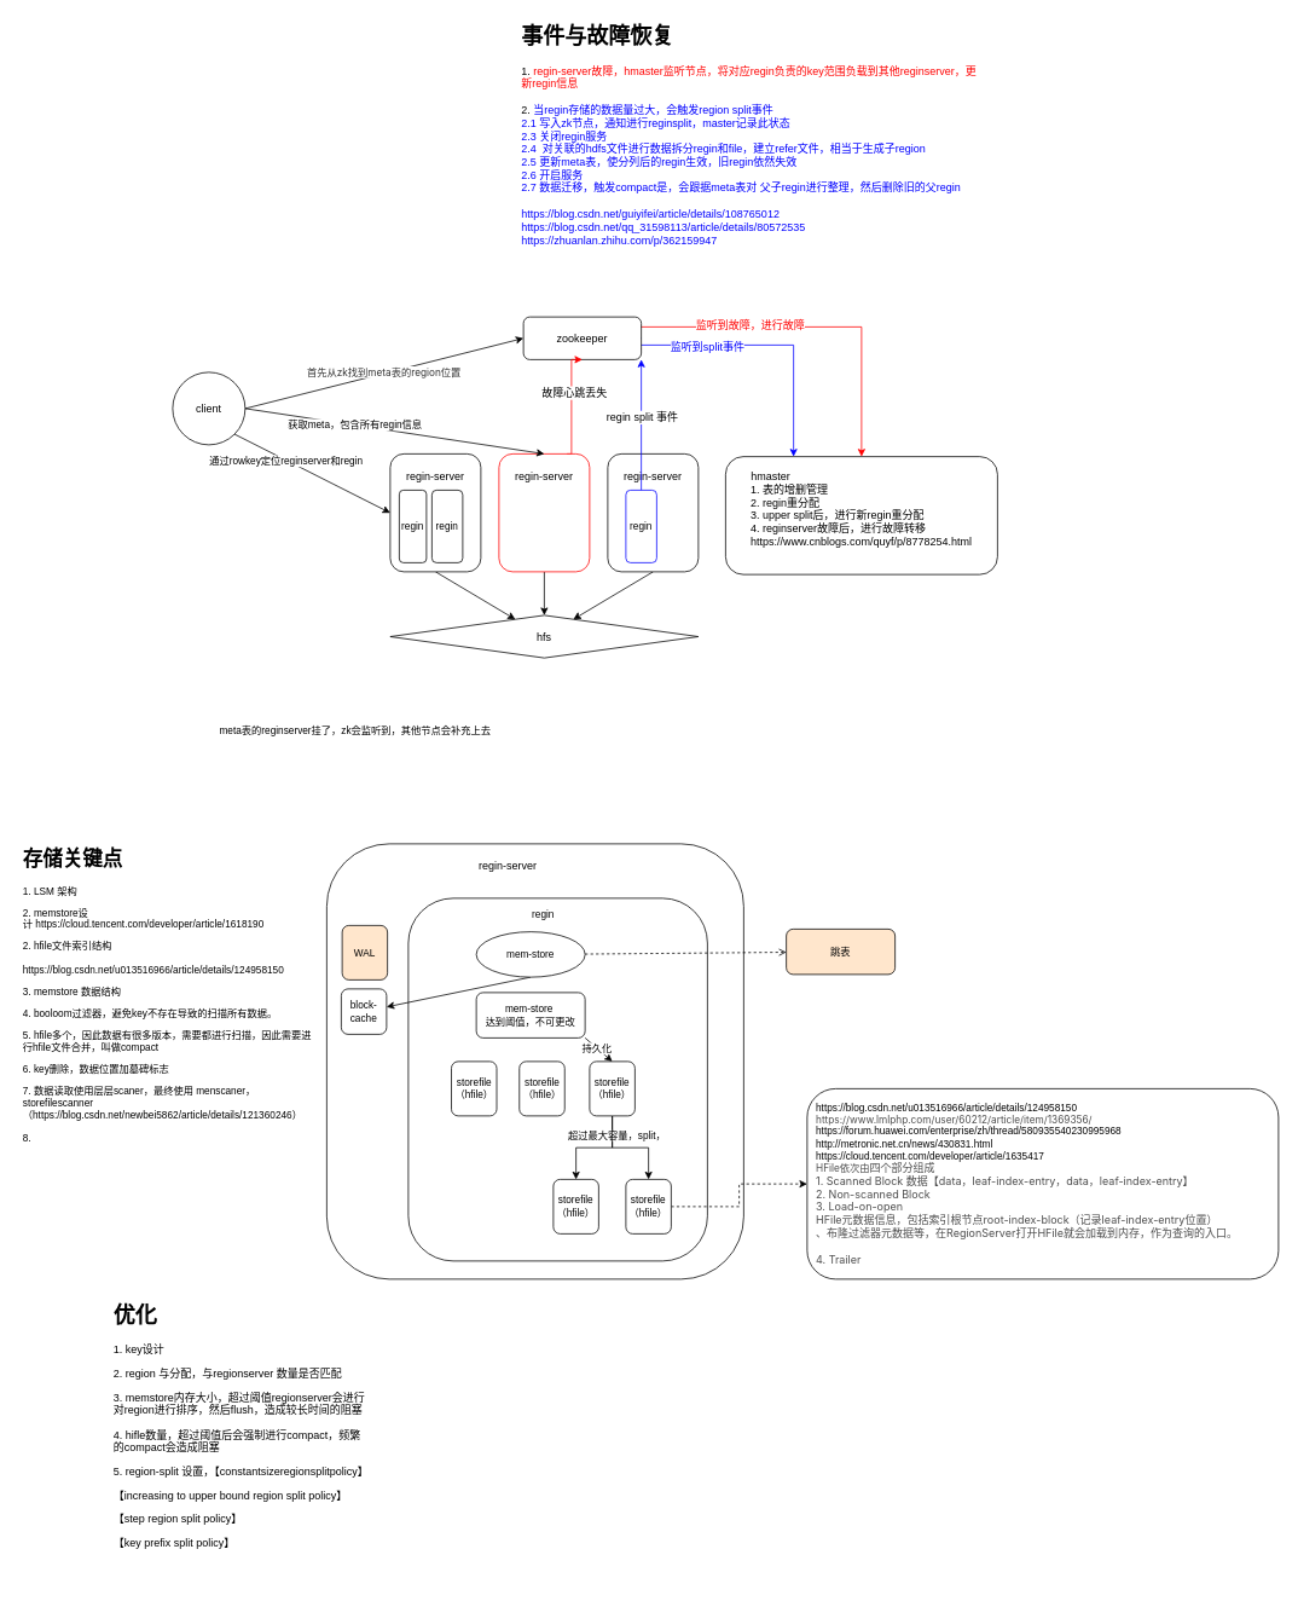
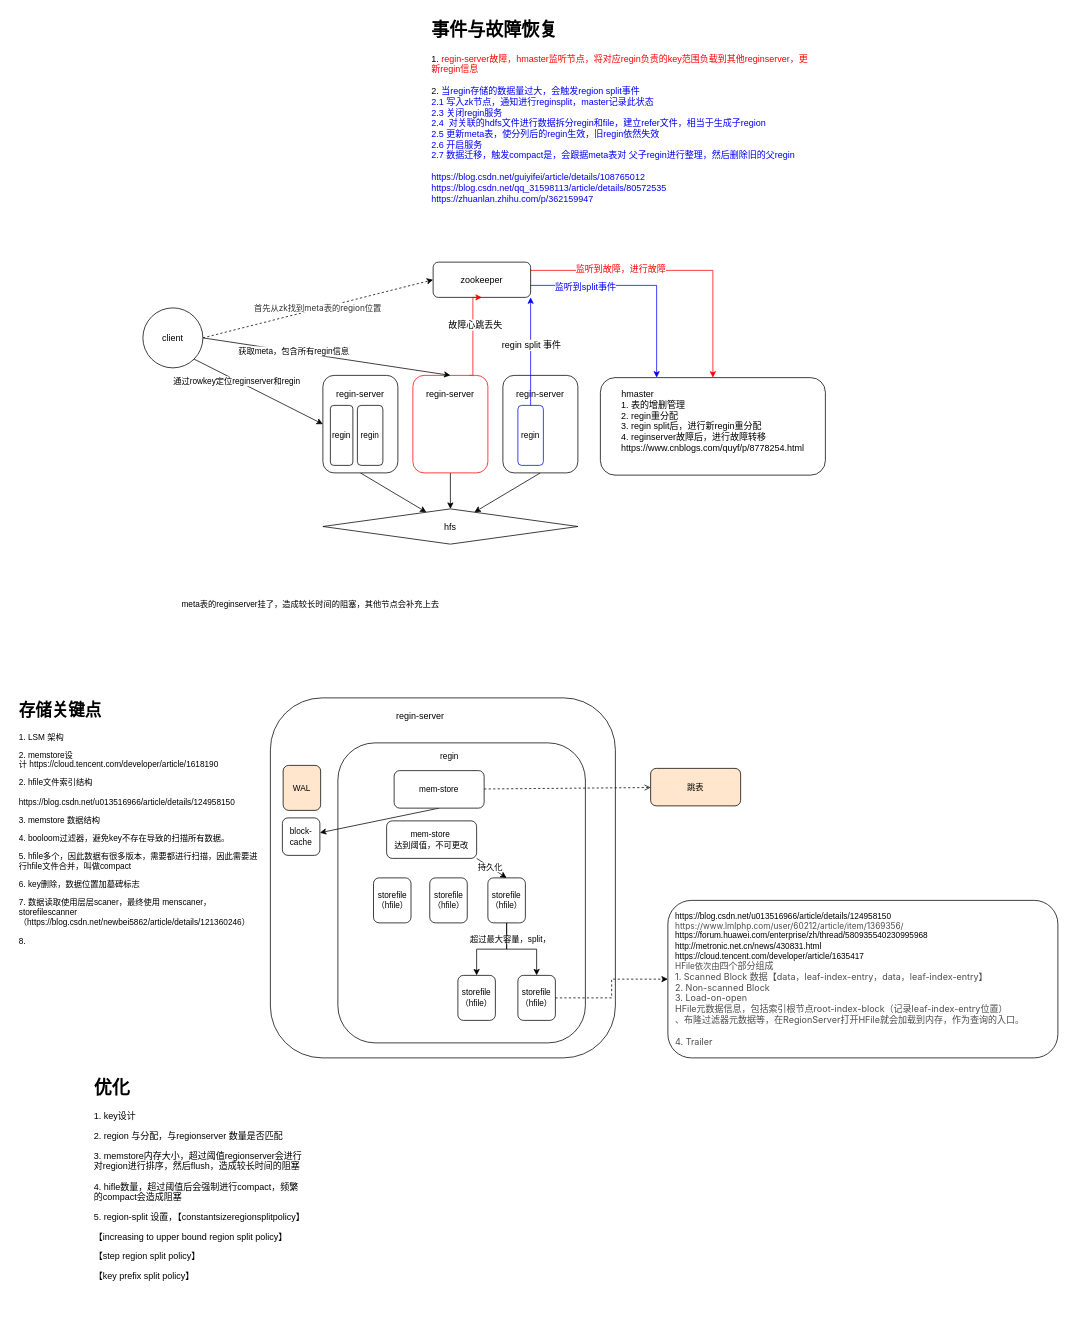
- <mxCell id="21" style="rounded=0;orthogonalLoop=1;jettySize=auto;html=1;exitX=1;exitY=0.5;exitDx=0;exitDy=0;entryX=0;entryY=0.5;entryDx=0;entryDy=0;" parent="1" source="27" target="6" edge="1"><mxGeometry relative="1" as="geometry" /></mxCell>
+ <mxCell id="21" style="rounded=0;orthogonalLoop=1;jettySize=auto;html=1;exitX=1;exitY=0.5;exitDx=0;exitDy=0;entryX=0;entryY=0.5;entryDx=0;entryDy=0;dashed=1;" parent="1" source="27" target="6" edge="1"><mxGeometry relative="1" as="geometry" /></mxCell>
- <mxCell id="19" value="&lt;div style=&quot;text-align: left;&quot;&gt;1. 表的增删管理&lt;/div&gt;&lt;div style=&quot;text-align: left;&quot;&gt;2. regin重分配&lt;/div&gt;&lt;div style=&quot;text-align: left;&quot;&gt;3. upper split后，进行新regin重分配&lt;/div&gt;&lt;div style=&quot;text-align: left;&quot;&gt;4. reginserver故障后，进行故障转移&lt;/div&gt;&lt;div style=&quot;text-align: left;&quot;&gt;https://www.cnblogs.com/quyf/p/8778254.html&lt;br&gt;&lt;/div&gt;" style="rounded=1;whiteSpace=wrap;html=1;" parent="1" vertex="1"><mxGeometry x="800" y="503" width="300" height="130" as="geometry" /></mxCell>
+ <mxCell id="19" value="&lt;div style=&quot;text-align: left;&quot;&gt;1. 表的增删管理&lt;/div&gt;&lt;div style=&quot;text-align: left;&quot;&gt;2. regin重分配&lt;/div&gt;&lt;div style=&quot;text-align: left;&quot;&gt;3. regin split后，进行新regin重分配&lt;/div&gt;&lt;div style=&quot;text-align: left;&quot;&gt;4. reginserver故障后，进行故障转移&lt;/div&gt;&lt;div style=&quot;text-align: left;&quot;&gt;https://www.cnblogs.com/quyf/p/8778254.html&lt;br&gt;&lt;/div&gt;" style="rounded=1;whiteSpace=wrap;html=1;" parent="1" vertex="1"><mxGeometry x="800" y="503" width="300" height="130" as="geometry" /></mxCell>
- <mxCell id="28" value="&lt;div style=&quot;&quot;&gt;&lt;div style=&quot;&quot;&gt;&lt;div style=&quot;&quot;&gt;&lt;div style=&quot;&quot;&gt;&lt;div style=&quot;&quot;&gt;&lt;div style=&quot;&quot;&gt;&lt;div style=&quot;&quot;&gt;&lt;div style=&quot;&quot;&gt;&lt;div style=&quot;&quot;&gt;&lt;div style=&quot;&quot;&gt;&lt;div style=&quot;&quot;&gt;&lt;div style=&quot;&quot;&gt;&lt;div style=&quot;&quot;&gt;meta表的reginserver挂了，zk会监听到，其他节点会补充上去&lt;/div&gt;&lt;/div&gt;&lt;/div&gt;&lt;/div&gt;&lt;/div&gt;&lt;/div&gt;&lt;/div&gt;&lt;/div&gt;&lt;/div&gt;&lt;/div&gt;&lt;/div&gt;&lt;/div&gt;&lt;/div&gt;" style="text;html=1;strokeColor=none;fillColor=none;align=left;verticalAlign=middle;whiteSpace=wrap;rounded=0;fontSize=11;" parent="1" vertex="1"><mxGeometry x="240" y="790" width="400" height="30" as="geometry" /></mxCell>
+ <mxCell id="28" value="&lt;div style=&quot;&quot;&gt;&lt;div style=&quot;&quot;&gt;&lt;div style=&quot;&quot;&gt;&lt;div style=&quot;&quot;&gt;&lt;div style=&quot;&quot;&gt;&lt;div style=&quot;&quot;&gt;&lt;div style=&quot;&quot;&gt;&lt;div style=&quot;&quot;&gt;&lt;div style=&quot;&quot;&gt;&lt;div style=&quot;&quot;&gt;&lt;div style=&quot;&quot;&gt;&lt;div style=&quot;&quot;&gt;&lt;div style=&quot;&quot;&gt;meta表的reginserver挂了，造成较长时间的阻塞，其他节点会补充上去&lt;/div&gt;&lt;/div&gt;&lt;/div&gt;&lt;/div&gt;&lt;/div&gt;&lt;/div&gt;&lt;/div&gt;&lt;/div&gt;&lt;/div&gt;&lt;/div&gt;&lt;/div&gt;&lt;/div&gt;&lt;/div&gt;" style="text;html=1;strokeColor=none;fillColor=none;align=left;verticalAlign=middle;whiteSpace=wrap;rounded=0;fontSize=11;" parent="1" vertex="1"><mxGeometry x="240" y="790" width="400" height="30" as="geometry" /></mxCell>
- <mxCell id="37" value="mem-store" style="ellipse;whiteSpace=wrap;html=1;fontSize=11;" parent="1" vertex="1"><mxGeometry x="525" y="1027" width="120" height="50" as="geometry" /></mxCell>
+ <mxCell id="37" value="mem-store" style="rounded=1;whiteSpace=wrap;html=1;fontSize=11;" parent="1" vertex="1"><mxGeometry x="525" y="1027" width="120" height="50" as="geometry" /></mxCell>
- <mxCell id="46" value="mem-store&amp;nbsp;&lt;br&gt;达到阈值，不可更改" style="rounded=1;whiteSpace=wrap;html=1;fontSize=11;" parent="1" vertex="1"><mxGeometry x="525" y="1094" width="120" height="50" as="geometry" /></mxCell>
+ <mxCell id="46" value="mem-store&amp;nbsp;&lt;br&gt;达到阈值，不可更改" style="rounded=1;whiteSpace=wrap;html=1;fontSize=11;" parent="1" vertex="1"><mxGeometry x="515" y="1094" width="120" height="50" as="geometry" /></mxCell>
